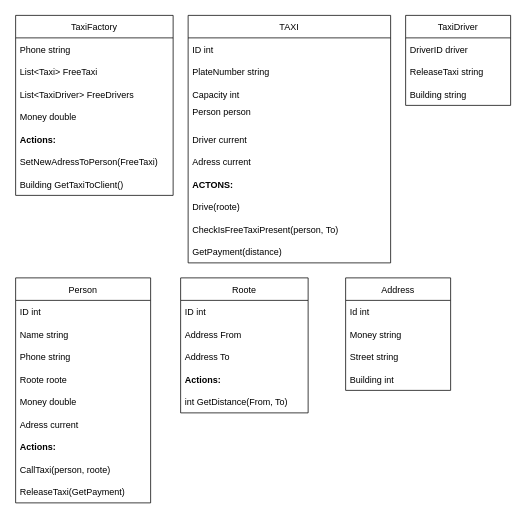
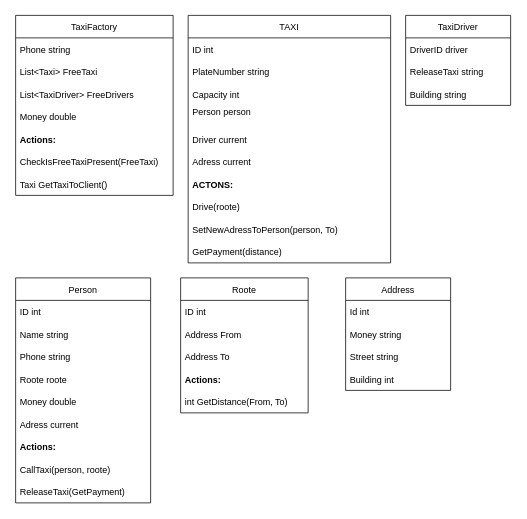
- <mxCell id="33" value="SetNewAdressToPerson(FreeTaxi)" style="text;strokeColor=none;fillColor=none;align=left;verticalAlign=middle;spacingLeft=4;spacingRight=4;overflow=hidden;points=[[0,0.5],[1,0.5]];portConstraint=eastwest;rotatable=0;" parent="27" vertex="1"><mxGeometry y="180" width="210" height="30" as="geometry" /></mxCell>
+ <mxCell id="33" value="CheckIsFreeTaxiPresent(FreeTaxi)" style="text;strokeColor=none;fillColor=none;align=left;verticalAlign=middle;spacingLeft=4;spacingRight=4;overflow=hidden;points=[[0,0.5],[1,0.5]];portConstraint=eastwest;rotatable=0;" parent="27" vertex="1"><mxGeometry y="180" width="210" height="30" as="geometry" /></mxCell>
- <mxCell id="34" value="Building GetTaxiToClient()" style="text;strokeColor=none;fillColor=none;align=left;verticalAlign=middle;spacingLeft=4;spacingRight=4;overflow=hidden;points=[[0,0.5],[1,0.5]];portConstraint=eastwest;rotatable=0;" parent="27" vertex="1"><mxGeometry y="210" width="210" height="30" as="geometry" /></mxCell>
+ <mxCell id="34" value="Taxi GetTaxiToClient()" style="text;strokeColor=none;fillColor=none;align=left;verticalAlign=middle;spacingLeft=4;spacingRight=4;overflow=hidden;points=[[0,0.5],[1,0.5]];portConstraint=eastwest;rotatable=0;" parent="27" vertex="1"><mxGeometry y="210" width="210" height="30" as="geometry" /></mxCell>
- <mxCell id="11" value="CheckIsFreeTaxiPresent(person, To)" style="text;strokeColor=none;fillColor=none;align=left;verticalAlign=middle;spacingLeft=4;spacingRight=4;overflow=hidden;points=[[0,0.5],[1,0.5]];portConstraint=eastwest;rotatable=0;" parent="2" vertex="1"><mxGeometry y="270" width="270" height="30" as="geometry" /></mxCell>
+ <mxCell id="11" value="SetNewAdressToPerson(person, To)" style="text;strokeColor=none;fillColor=none;align=left;verticalAlign=middle;spacingLeft=4;spacingRight=4;overflow=hidden;points=[[0,0.5],[1,0.5]];portConstraint=eastwest;rotatable=0;" parent="2" vertex="1"><mxGeometry y="270" width="270" height="30" as="geometry" /></mxCell>
